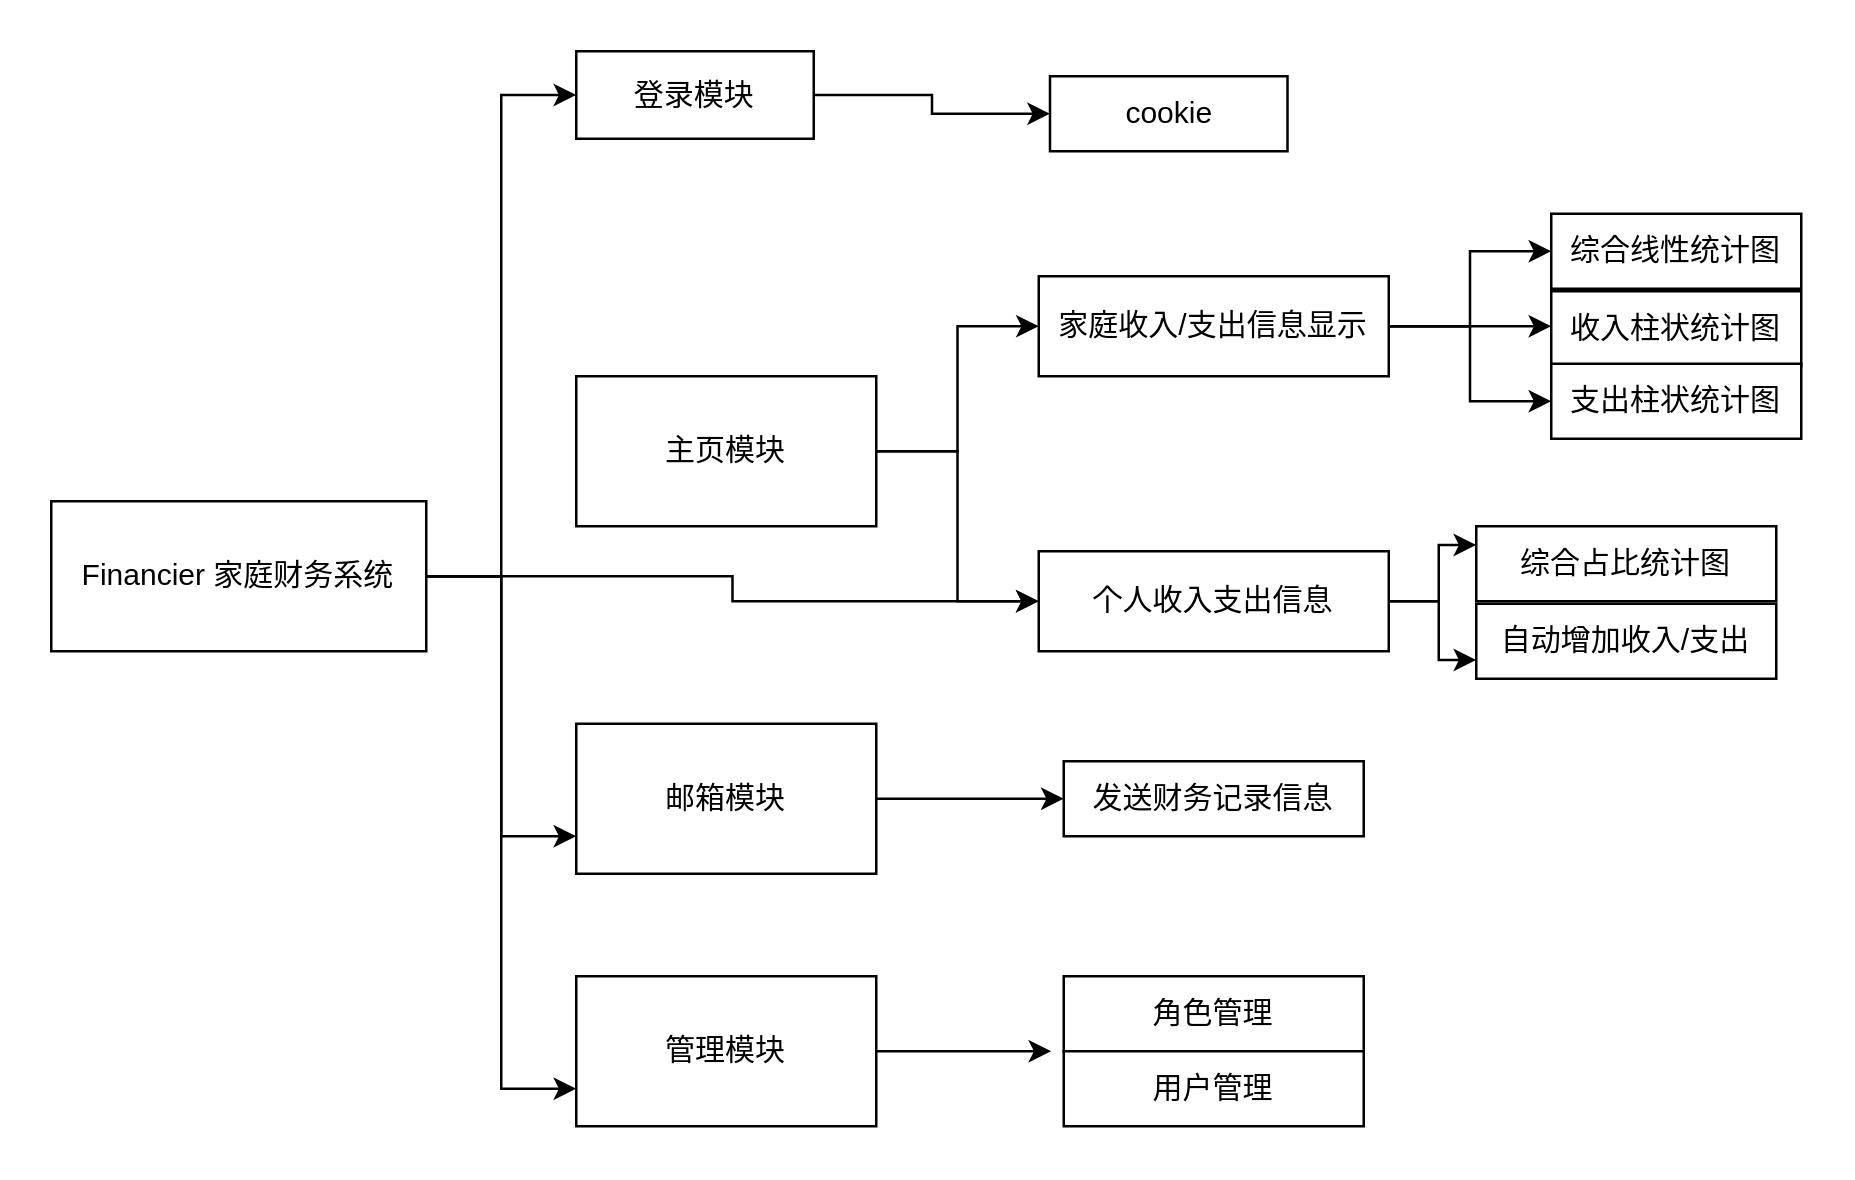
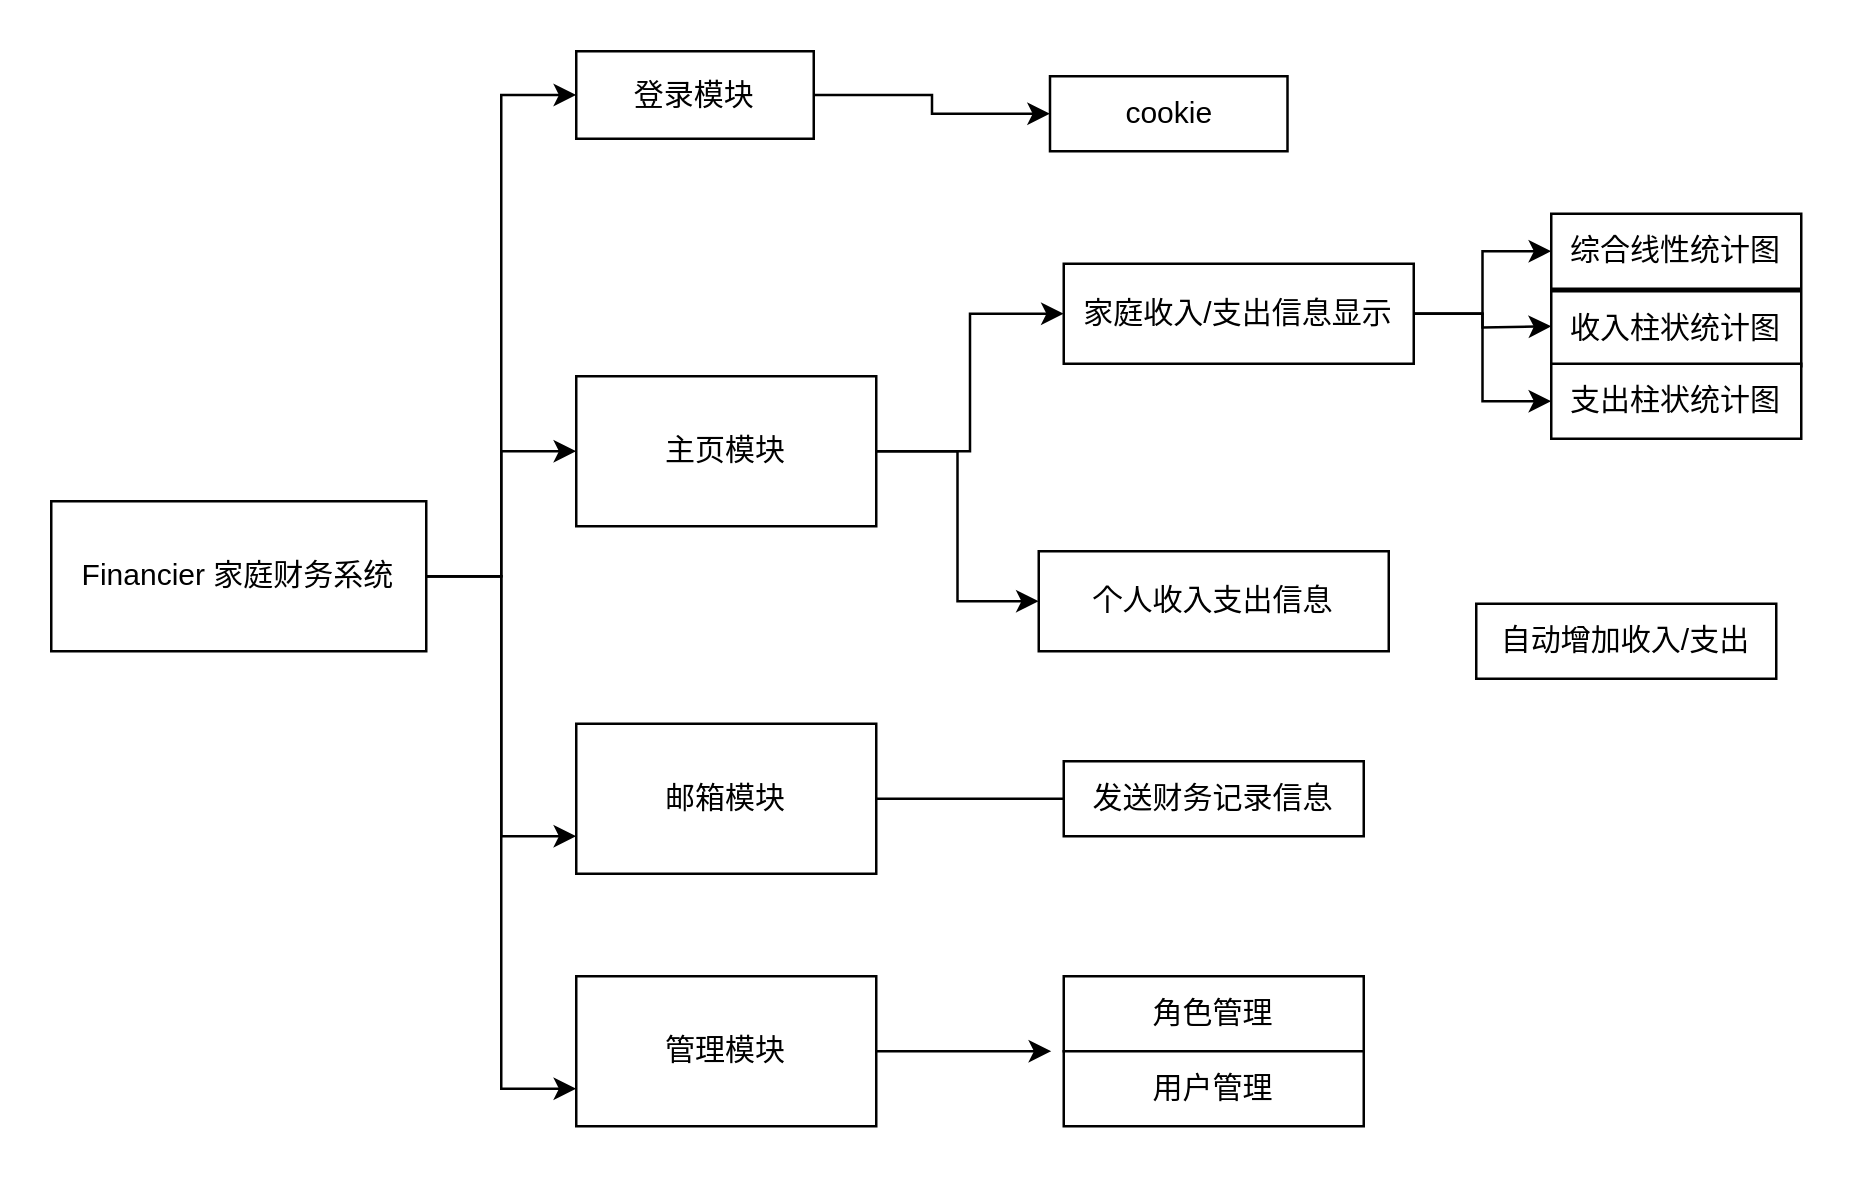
- <mxCell id="13" value="家庭收入/支出信息显示" style="rounded=0;whiteSpace=wrap;html=1;" parent="1" vertex="1"><mxGeometry x="415" y="110" width="140" height="40" as="geometry" /></mxCell>
+ <mxCell id="13" value="家庭收入/支出信息显示" style="rounded=0;whiteSpace=wrap;html=1;" parent="1" vertex="1"><mxGeometry x="425" y="105" width="140" height="40" as="geometry" /></mxCell>
- <mxCell id="14" style="edgeStyle=orthogonalEdgeStyle;rounded=0;orthogonalLoop=1;jettySize=auto;html=1;exitX=1;exitY=0.5;exitDx=0;exitDy=0;entryX=0;entryY=0.25;entryDx=0;entryDy=0;" parent="1" source="16" target="29" edge="1"><mxGeometry relative="1" as="geometry" /></mxCell>
- <mxCell id="29" value="综合占比统计图" style="rounded=0;whiteSpace=wrap;html=1;" parent="28" vertex="1"><mxGeometry width="120" height="30" as="geometry" /></mxCell>
- <mxCell id="3" style="edgeStyle=orthogonalEdgeStyle;rounded=0;orthogonalLoop=1;jettySize=auto;html=1;exitX=1;exitY=0.5;exitDx=0;exitDy=0;" parent="1" source="6" target="16" edge="1"><mxGeometry relative="1" as="geometry" /></mxCell>
+ <mxCell id="3" style="edgeStyle=orthogonalEdgeStyle;rounded=0;orthogonalLoop=1;jettySize=auto;html=1;exitX=1;exitY=0.5;exitDx=0;exitDy=0;entryX=0;entryY=0.5;entryDx=0;entryDy=0;" parent="1" source="6" target="9" edge="1"><mxGeometry relative="1" as="geometry" /></mxCell>
- <mxCell id="15" style="edgeStyle=orthogonalEdgeStyle;rounded=0;orthogonalLoop=1;jettySize=auto;html=1;exitX=1;exitY=0.5;exitDx=0;exitDy=0;entryX=0;entryY=0.75;entryDx=0;entryDy=0;" parent="1" source="16" target="30" edge="1"><mxGeometry relative="1" as="geometry" /></mxCell>
- <mxCell id="20" style="edgeStyle=orthogonalEdgeStyle;rounded=0;orthogonalLoop=1;jettySize=auto;html=1;exitX=1;exitY=0.5;exitDx=0;exitDy=0;entryX=0;entryY=0.5;entryDx=0;entryDy=0;" parent="1" source="21" target="31" edge="1"><mxGeometry relative="1" as="geometry" /></mxCell>
+ <mxCell id="20" style="edgeStyle=orthogonalEdgeStyle;rounded=0;orthogonalLoop=1;jettySize=auto;html=1;exitX=1;exitY=0.5;exitDx=0;exitDy=0;entryX=0;entryY=0.5;entryDx=0;entryDy=0;endArrow=none;" parent="1" source="21" target="31" edge="1"><mxGeometry relative="1" as="geometry" /></mxCell>
